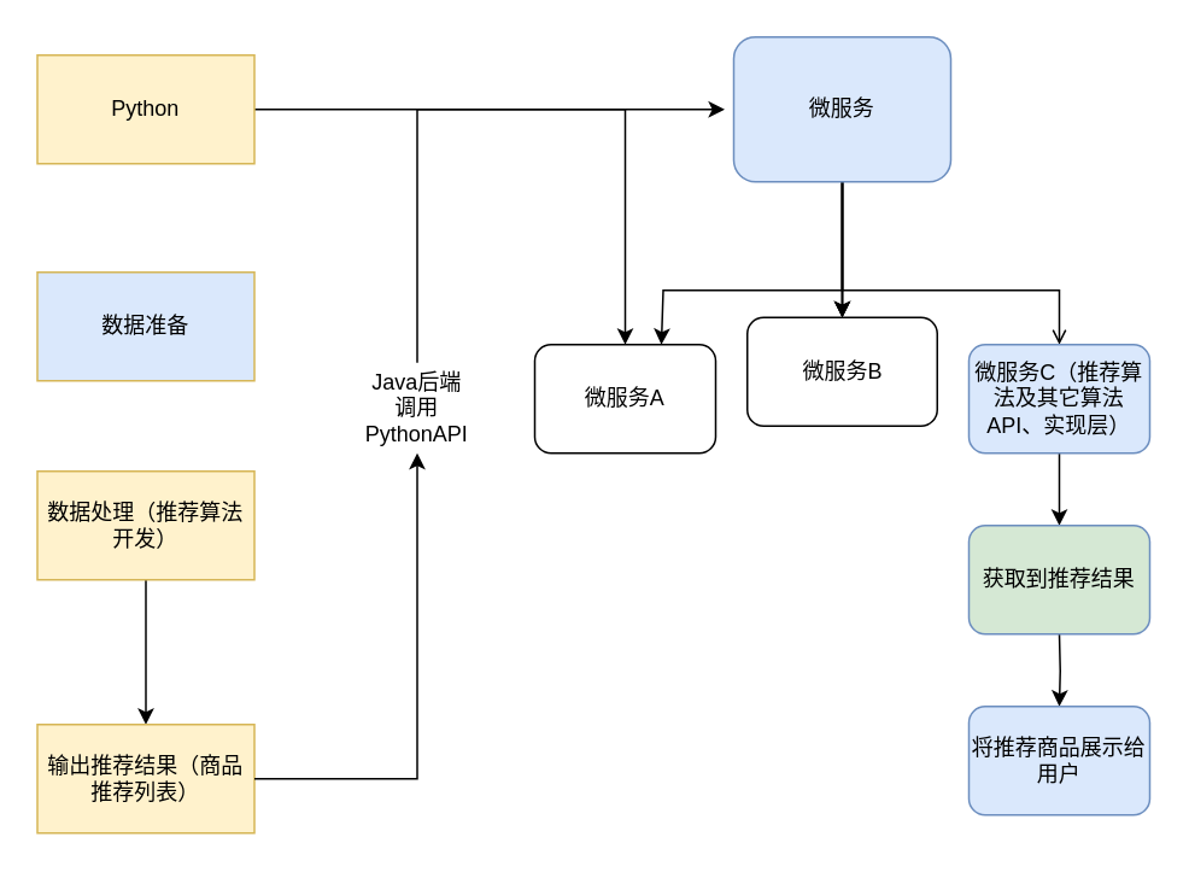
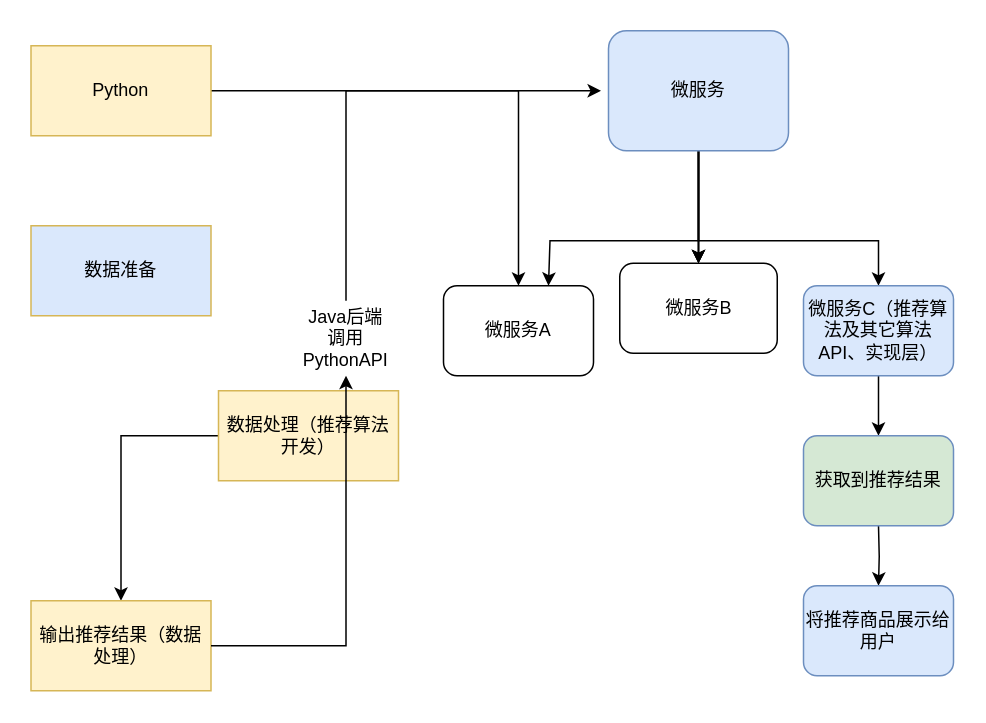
- <mxCell id="16" value="" style="edgeStyle=orthogonalEdgeStyle;rounded=0;orthogonalLoop=1;jettySize=auto;html=1;entryX=0.5;entryY=0;entryDx=0;entryDy=0;endArrow=open;" edge="1" parent="1" source="17" target="21"><mxGeometry relative="1" as="geometry"><mxPoint x="645" y="180" as="targetPoint" /><Array as="points"><mxPoint x="465" y="160" /><mxPoint x="585" y="160" /></Array></mxGeometry></mxCell>
+ <mxCell id="16" value="" style="edgeStyle=orthogonalEdgeStyle;rounded=0;orthogonalLoop=1;jettySize=auto;html=1;entryX=0.5;entryY=0;entryDx=0;entryDy=0;" edge="1" parent="1" source="17" target="21"><mxGeometry relative="1" as="geometry"><mxPoint x="645" y="180" as="targetPoint" /><Array as="points"><mxPoint x="465" y="160" /><mxPoint x="585" y="160" /></Array></mxGeometry></mxCell>
- <mxCell id="6" value="数据处理（推荐算法开发）" style="rounded=0;whiteSpace=wrap;html=1;fillColor=#fff2cc;strokeColor=#d6b656;" vertex="1" parent="1"><mxGeometry x="20" y="260" width="120" height="60" as="geometry" /></mxCell>
+ <mxCell id="6" value="数据处理（推荐算法开发）" style="rounded=0;whiteSpace=wrap;html=1;fillColor=#fff2cc;strokeColor=#d6b656;" vertex="1" parent="1"><mxGeometry x="145" y="260" width="120" height="60" as="geometry" /></mxCell>
- <mxCell id="8" value="输出推荐结果（商品推荐列表）" style="whiteSpace=wrap;html=1;rounded=0;fillColor=#fff2cc;strokeColor=#d6b656;" vertex="1" parent="1"><mxGeometry x="20" y="400" width="120" height="60" as="geometry" /></mxCell>
+ <mxCell id="8" value="输出推荐结果（数据处理）" style="whiteSpace=wrap;html=1;rounded=0;fillColor=#fff2cc;strokeColor=#d6b656;" vertex="1" parent="1"><mxGeometry x="20" y="400" width="120" height="60" as="geometry" /></mxCell>
